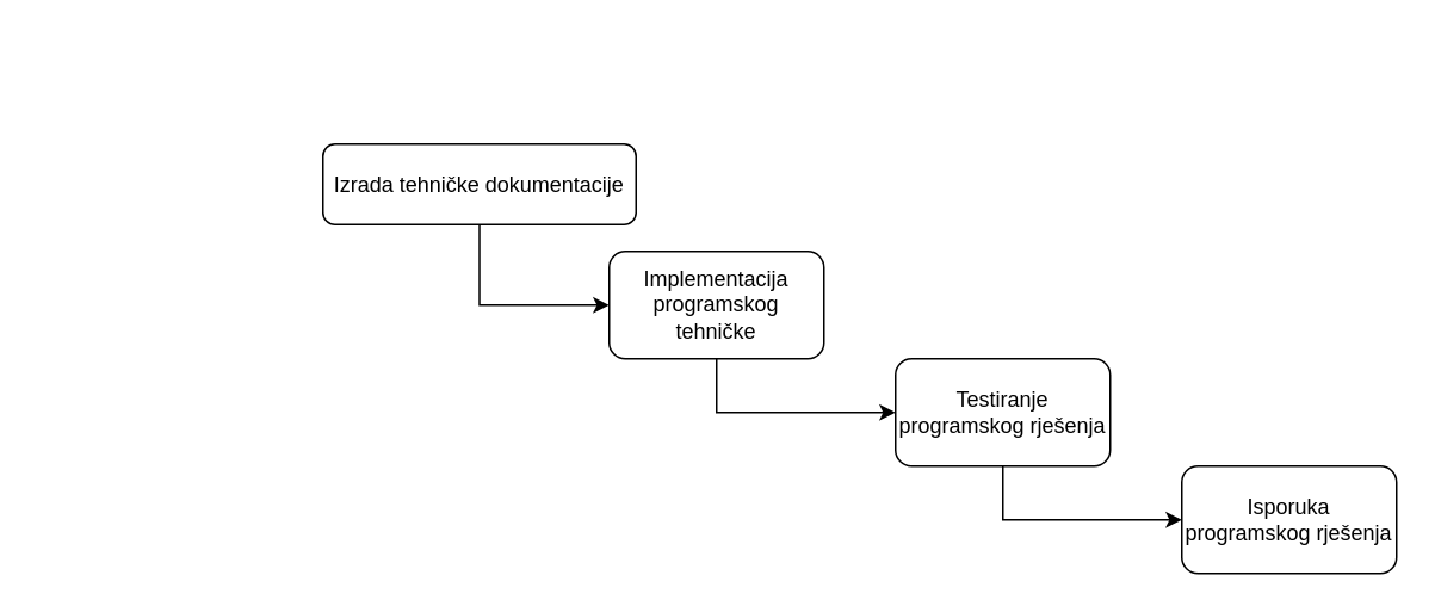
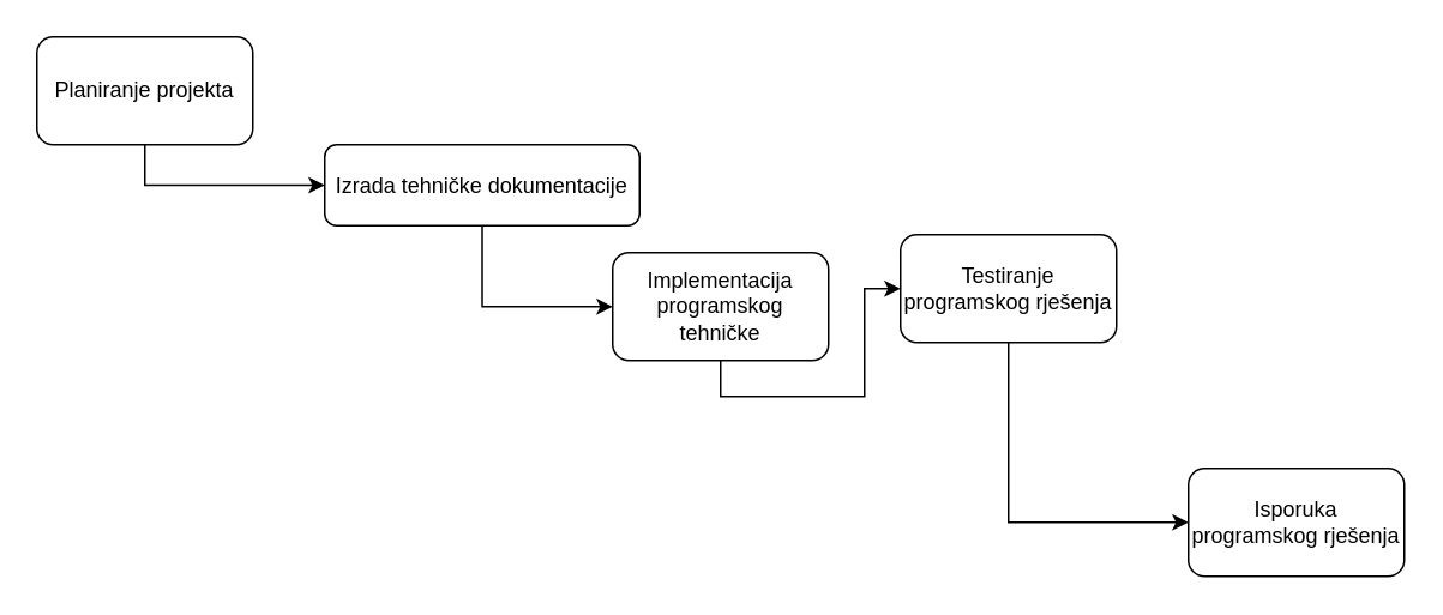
+ <mxCell id="3" value="Planiranje projekta" style="rounded=1;whiteSpace=wrap;html=1;" vertex="1" parent="1"><mxGeometry y="20" width="120" height="60" as="geometry" x="20" /></mxCell>
+ <mxCell id="2" style="edgeStyle=orthogonalEdgeStyle;rounded=0;orthogonalLoop=1;jettySize=auto;html=1;exitX=0.5;exitY=1;exitDx=0;exitDy=0;" edge="1" parent="1" source="3" target="5"><mxGeometry relative="1" as="geometry" /></mxCell>
- <mxCell id="9" value="Testiranje programskog rješenja" style="rounded=1;whiteSpace=wrap;html=1;" vertex="1" parent="1"><mxGeometry x="500" y="200" width="120" height="60" as="geometry" /></mxCell>
+ <mxCell id="9" value="Testiranje programskog rješenja" style="rounded=1;whiteSpace=wrap;html=1;" vertex="1" parent="1"><mxGeometry x="500" y="130" width="120" height="60" as="geometry" /></mxCell>
